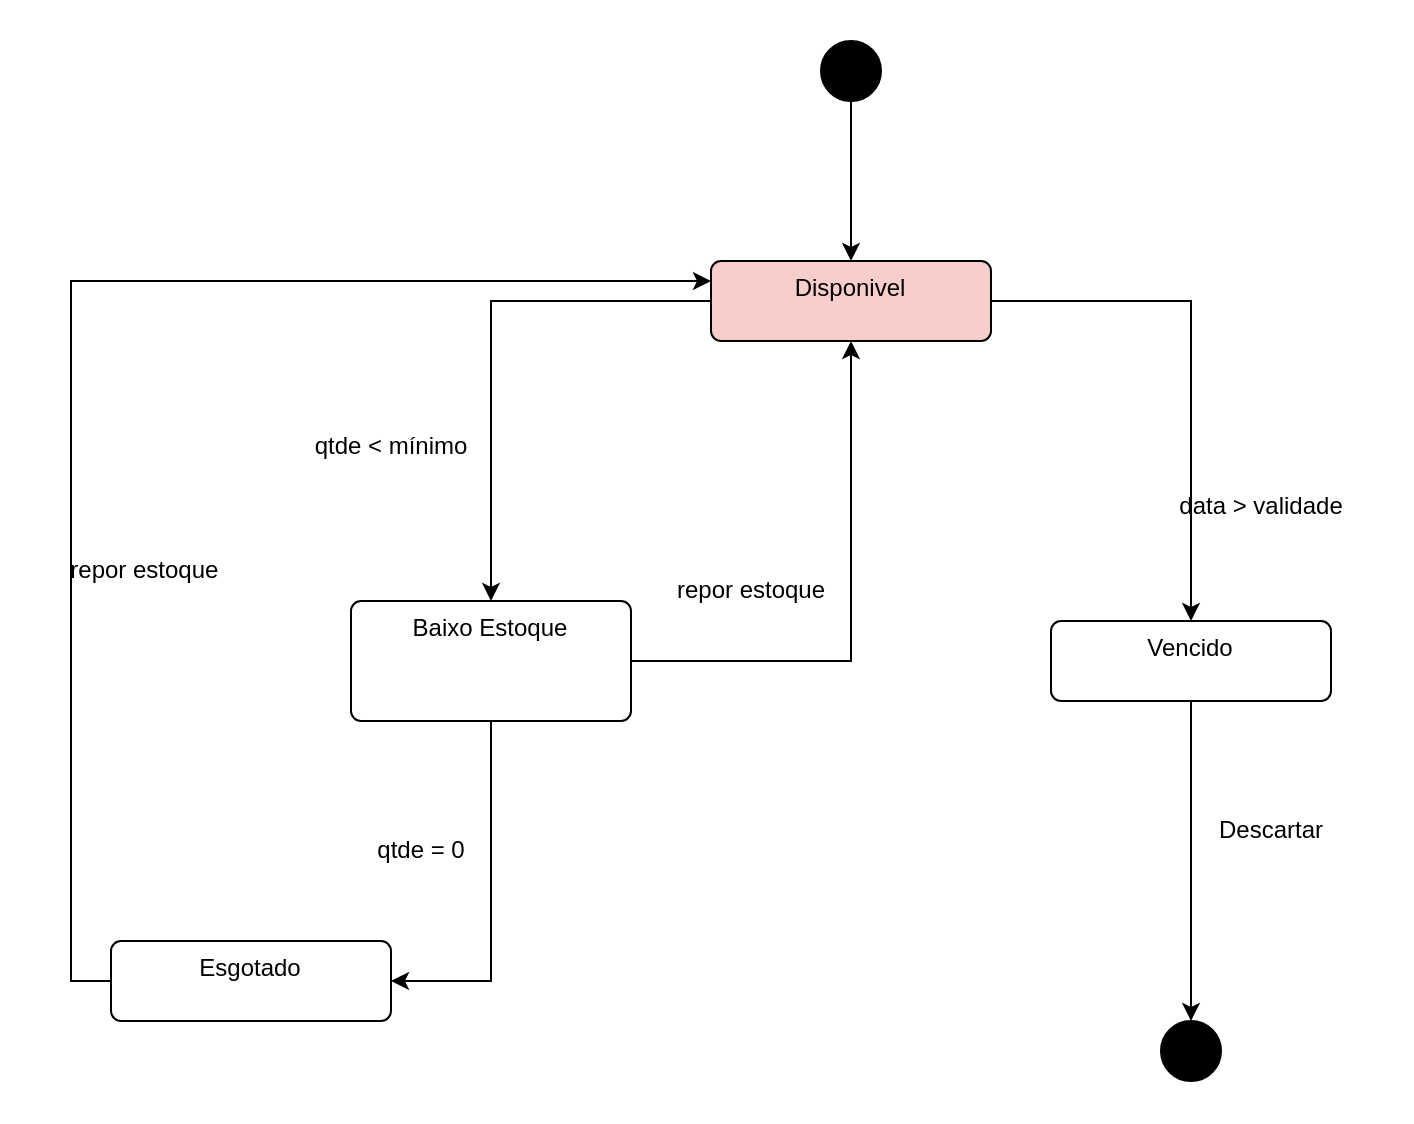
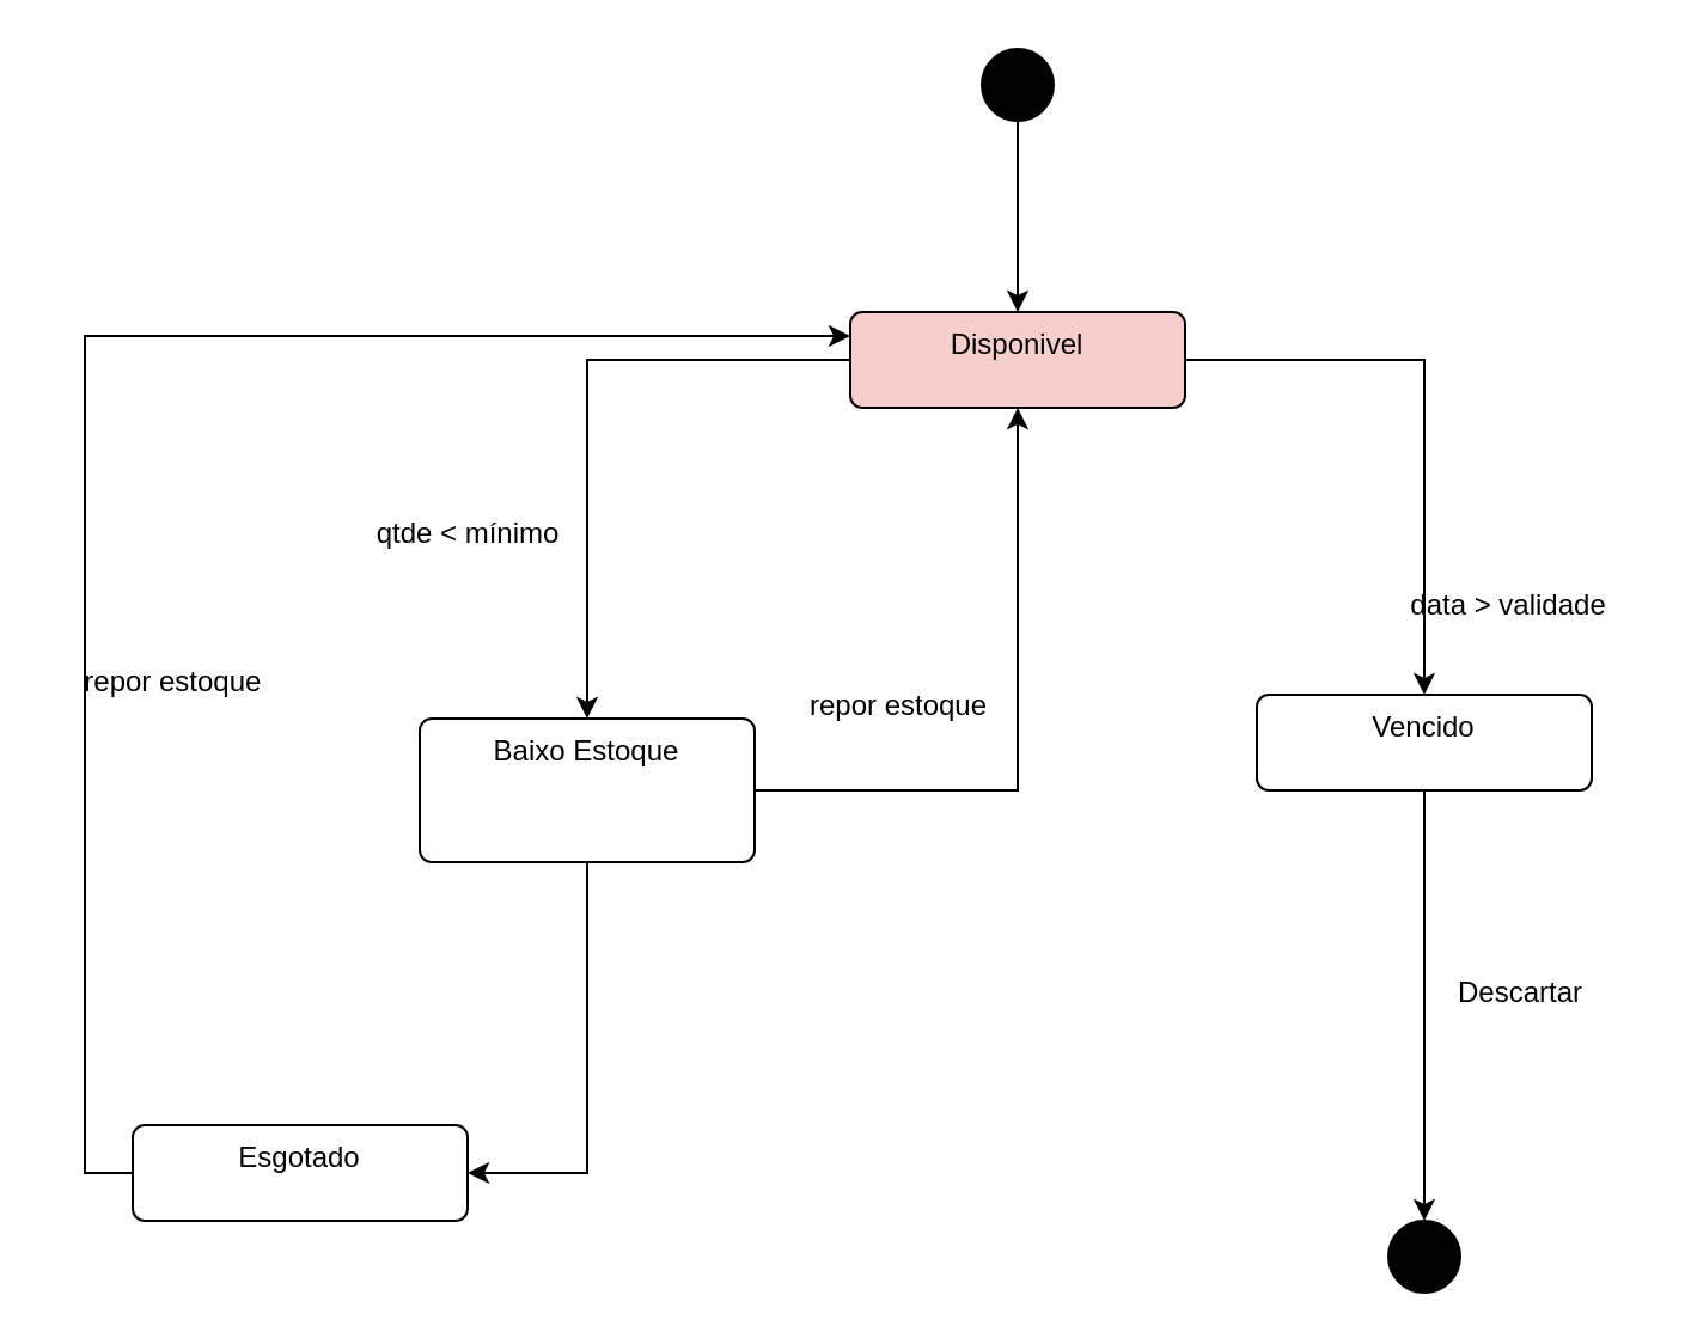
- <mxCell id="13" value="Vencido" style="html=1;align=center;verticalAlign=top;rounded=1;absoluteArcSize=1;arcSize=10;dashed=0;whiteSpace=wrap;" vertex="1" parent="1"><mxGeometry x="525" y="310" width="140" height="40" as="geometry" /></mxCell>
+ <mxCell id="13" value="Vencido" style="html=1;align=center;verticalAlign=top;rounded=1;absoluteArcSize=1;arcSize=10;dashed=0;whiteSpace=wrap;" vertex="1" parent="1"><mxGeometry x="525" y="290" width="140" height="40" as="geometry" /></mxCell>
- <mxCell id="6" value="qtde = 0" style="text;html=1;align=center;verticalAlign=middle;resizable=0;points=[];autosize=1;strokeColor=none;fillColor=none;" parent="1" vertex="1"><mxGeometry x="175" y="410" width="70" height="30" as="geometry" /></mxCell>
